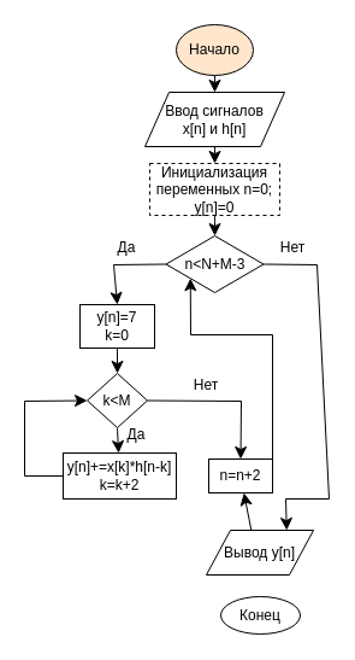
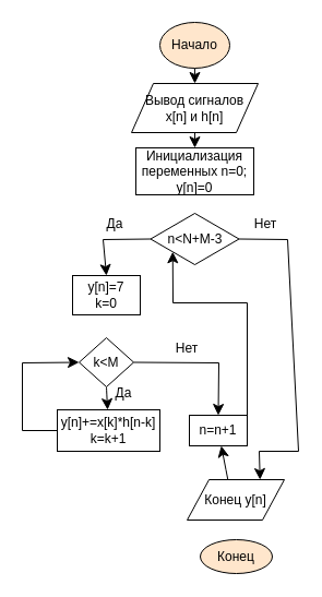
- <mxCell id="5" value="Ввод сигналов&lt;div&gt;x[n] и h[n]&lt;/div&gt;" style="shape=parallelogram;perimeter=parallelogramPerimeter;whiteSpace=wrap;html=1;fixedSize=1;" vertex="1" parent="1"><mxGeometry x="120" y="76" width="116" height="45" as="geometry" /></mxCell>
+ <mxCell id="5" value="Вывод сигналов&lt;div&gt;x[n] и h[n]&lt;/div&gt;" style="shape=parallelogram;perimeter=parallelogramPerimeter;whiteSpace=wrap;html=1;fixedSize=1;" vertex="1" parent="1"><mxGeometry x="120" y="76" width="116" height="45" as="geometry" /></mxCell>
- <mxCell id="7" value="Инициализация переменных n=0; y[n]=0" style="rounded=0;whiteSpace=wrap;html=1;dashed=1;" vertex="1" parent="1"><mxGeometry x="124" y="135" width="108" height="43" as="geometry" /></mxCell>
+ <mxCell id="7" value="Инициализация переменных n=0; y[n]=0" style="rounded=0;whiteSpace=wrap;html=1;" vertex="1" parent="1"><mxGeometry x="124" y="135" width="108" height="43" as="geometry" /></mxCell>
- <mxCell id="6" style="edgeStyle=none;curved=1;rounded=0;orthogonalLoop=1;jettySize=auto;html=1;exitX=0.5;exitY=1;exitDx=0;exitDy=0;entryX=0.5;entryY=0;entryDx=0;entryDy=0;fontSize=12;startSize=8;endSize=8;" edge="1" parent="1" source="7" target="10"><mxGeometry relative="1" as="geometry" /></mxCell>
- <mxCell id="11" style="edgeStyle=none;curved=1;rounded=0;orthogonalLoop=1;jettySize=auto;html=1;exitX=0.5;exitY=1;exitDx=0;exitDy=0;fontSize=12;startSize=8;endSize=8;" edge="1" parent="1" source="12" target="16"><mxGeometry relative="1" as="geometry" /></mxCell>
- <mxCell id="18" value="y[n]+=x[k]*h[n-k]&lt;div&gt;k=k+2&lt;/div&gt;" style="rounded=0;whiteSpace=wrap;html=1;" vertex="1" parent="1"><mxGeometry x="52" y="375" width="94" height="38" as="geometry" /></mxCell>
+ <mxCell id="18" value="y[n]+=x[k]*h[n-k]&lt;div&gt;k=k+1&lt;/div&gt;" style="rounded=0;whiteSpace=wrap;html=1;" vertex="1" parent="1"><mxGeometry x="52" y="375" width="94" height="38" as="geometry" /></mxCell>
- <mxCell id="19" value="n=n+2" style="rounded=0;whiteSpace=wrap;html=1;" vertex="1" parent="1"><mxGeometry x="173" y="380" width="53" height="28" as="geometry" /></mxCell>
+ <mxCell id="19" value="n=n+1" style="rounded=0;whiteSpace=wrap;html=1;" vertex="1" parent="1"><mxGeometry x="173" y="380" width="53" height="28" as="geometry" /></mxCell>
- <mxCell id="24" value="Вывод y[n]" style="shape=parallelogram;perimeter=parallelogramPerimeter;whiteSpace=wrap;html=1;fixedSize=1;" vertex="1" parent="1"><mxGeometry x="171" y="439" width="89" height="37" as="geometry" /></mxCell>
+ <mxCell id="24" value="Конец y[n]" style="shape=parallelogram;perimeter=parallelogramPerimeter;whiteSpace=wrap;html=1;fixedSize=1;" vertex="1" parent="1"><mxGeometry x="171" y="439" width="89" height="37" as="geometry" /></mxCell>
- <mxCell id="26" value="Конец" style="ellipse;whiteSpace=wrap;html=1;" vertex="1" parent="1"><mxGeometry x="183" y="494" width="66" height="31" as="geometry" /></mxCell>
+ <mxCell id="26" value="Конец" style="ellipse;whiteSpace=wrap;html=1;fillColor=#ffe6cc;" vertex="1" parent="1"><mxGeometry x="183" y="494" width="66" height="31" as="geometry" /></mxCell>
